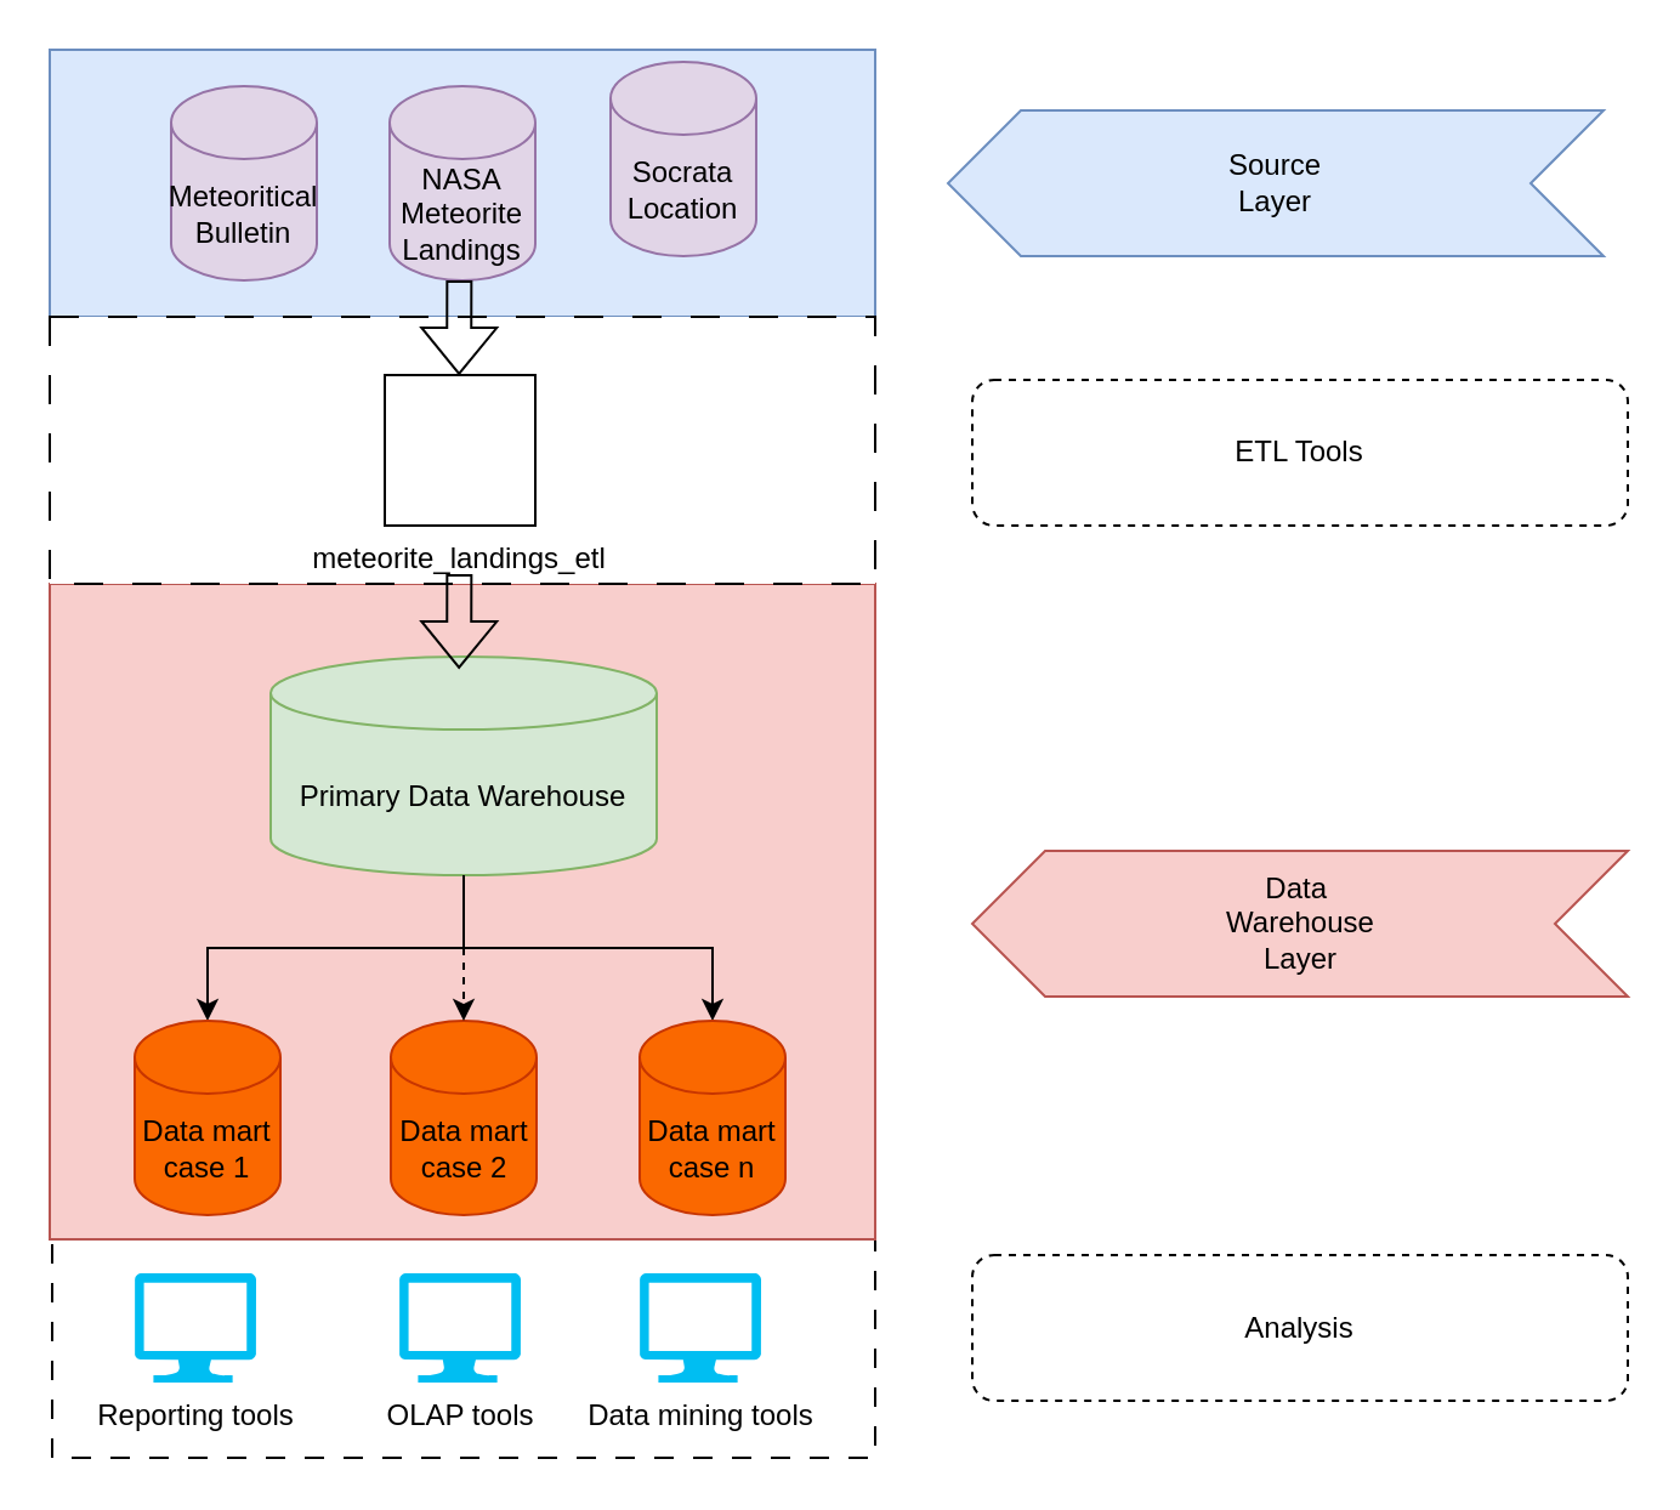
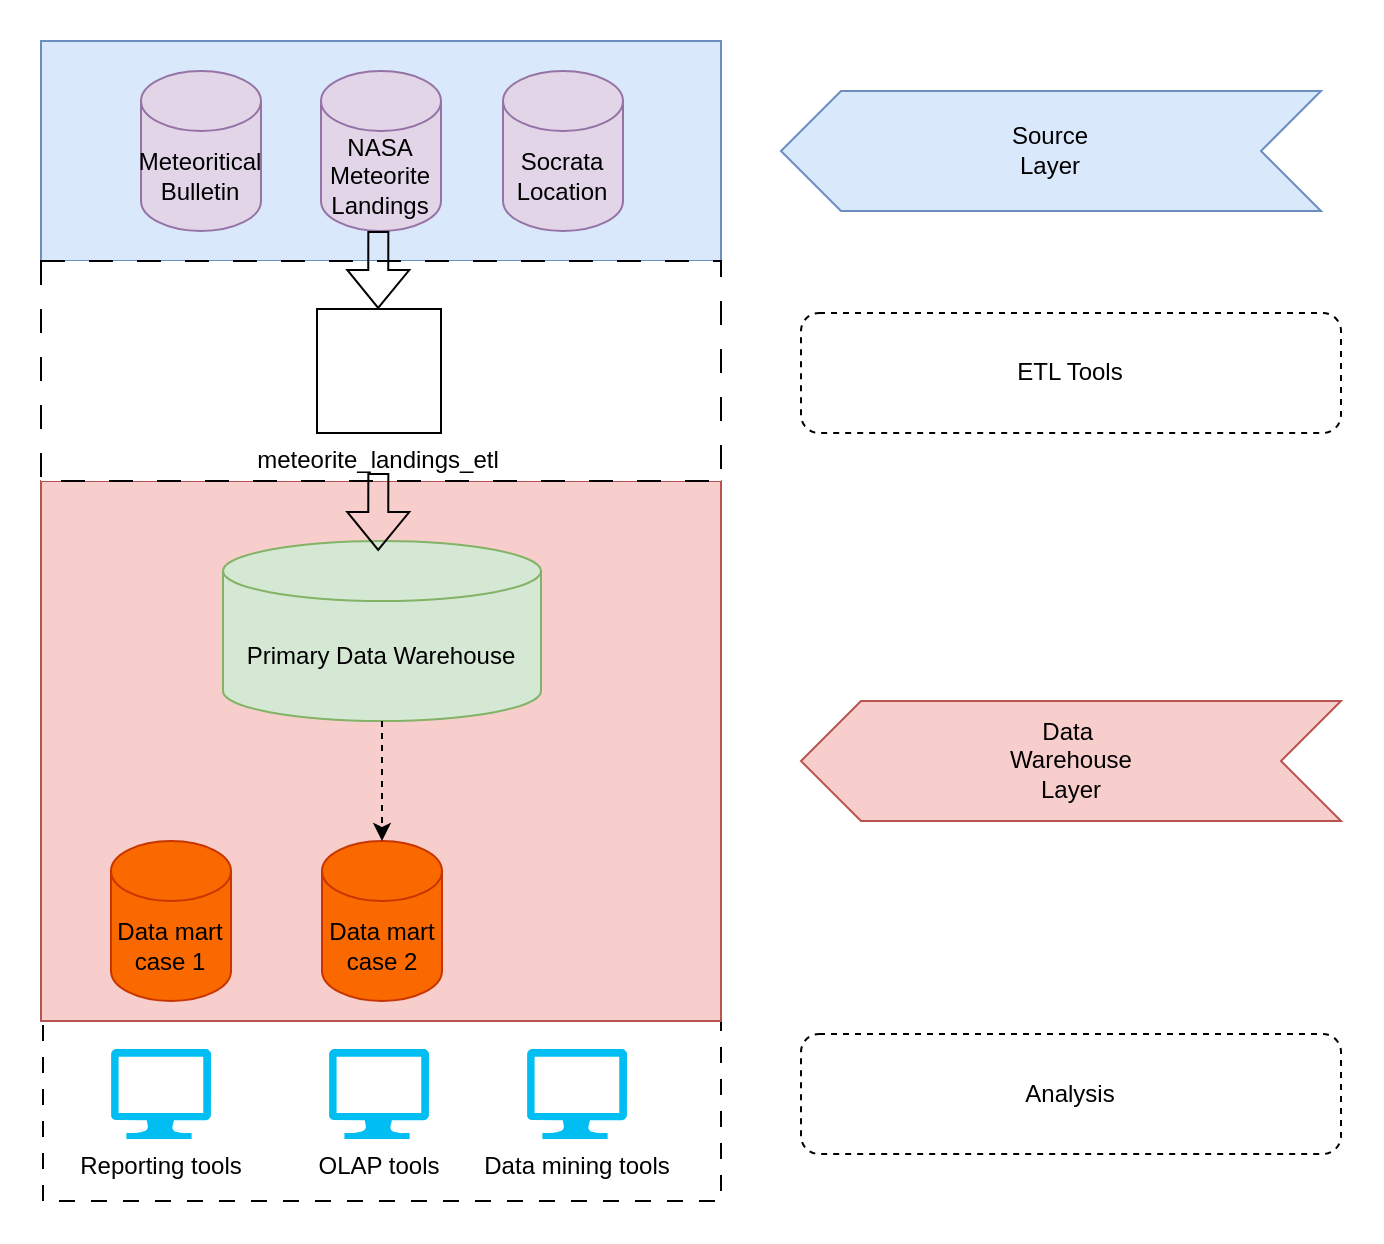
- <mxCell id="9" value="Socrata Location" style="shape=cylinder3;whiteSpace=wrap;html=1;boundedLbl=1;backgroundOutline=1;size=15;fillColor=#e1d5e7;strokeColor=#9673a6;" parent="1" vertex="1"><mxGeometry x="251" y="25" width="60" height="80" as="geometry" /></mxCell>
+ <mxCell id="9" value="Socrata Location" style="shape=cylinder3;whiteSpace=wrap;html=1;boundedLbl=1;backgroundOutline=1;size=15;fillColor=#e1d5e7;strokeColor=#9673a6;" parent="1" vertex="1"><mxGeometry x="251" y="35" width="60" height="80" as="geometry" /></mxCell>
- <mxCell id="10" style="edgeStyle=orthogonalEdgeStyle;rounded=0;orthogonalLoop=1;jettySize=auto;html=1;" parent="1" source="12" target="13" edge="1"><mxGeometry relative="1" as="geometry" /></mxCell>
- <mxCell id="11" style="edgeStyle=orthogonalEdgeStyle;rounded=0;orthogonalLoop=1;jettySize=auto;html=1;" parent="1" source="12" target="15" edge="1"><mxGeometry relative="1" as="geometry" /></mxCell>
- <mxCell id="15" value="Data mart case n" style="shape=cylinder3;whiteSpace=wrap;html=1;boundedLbl=1;backgroundOutline=1;size=15;fillColor=#fa6800;fontColor=#000000;strokeColor=#C73500;" parent="1" vertex="1"><mxGeometry x="263" y="420" width="60" height="80" as="geometry" /></mxCell>
